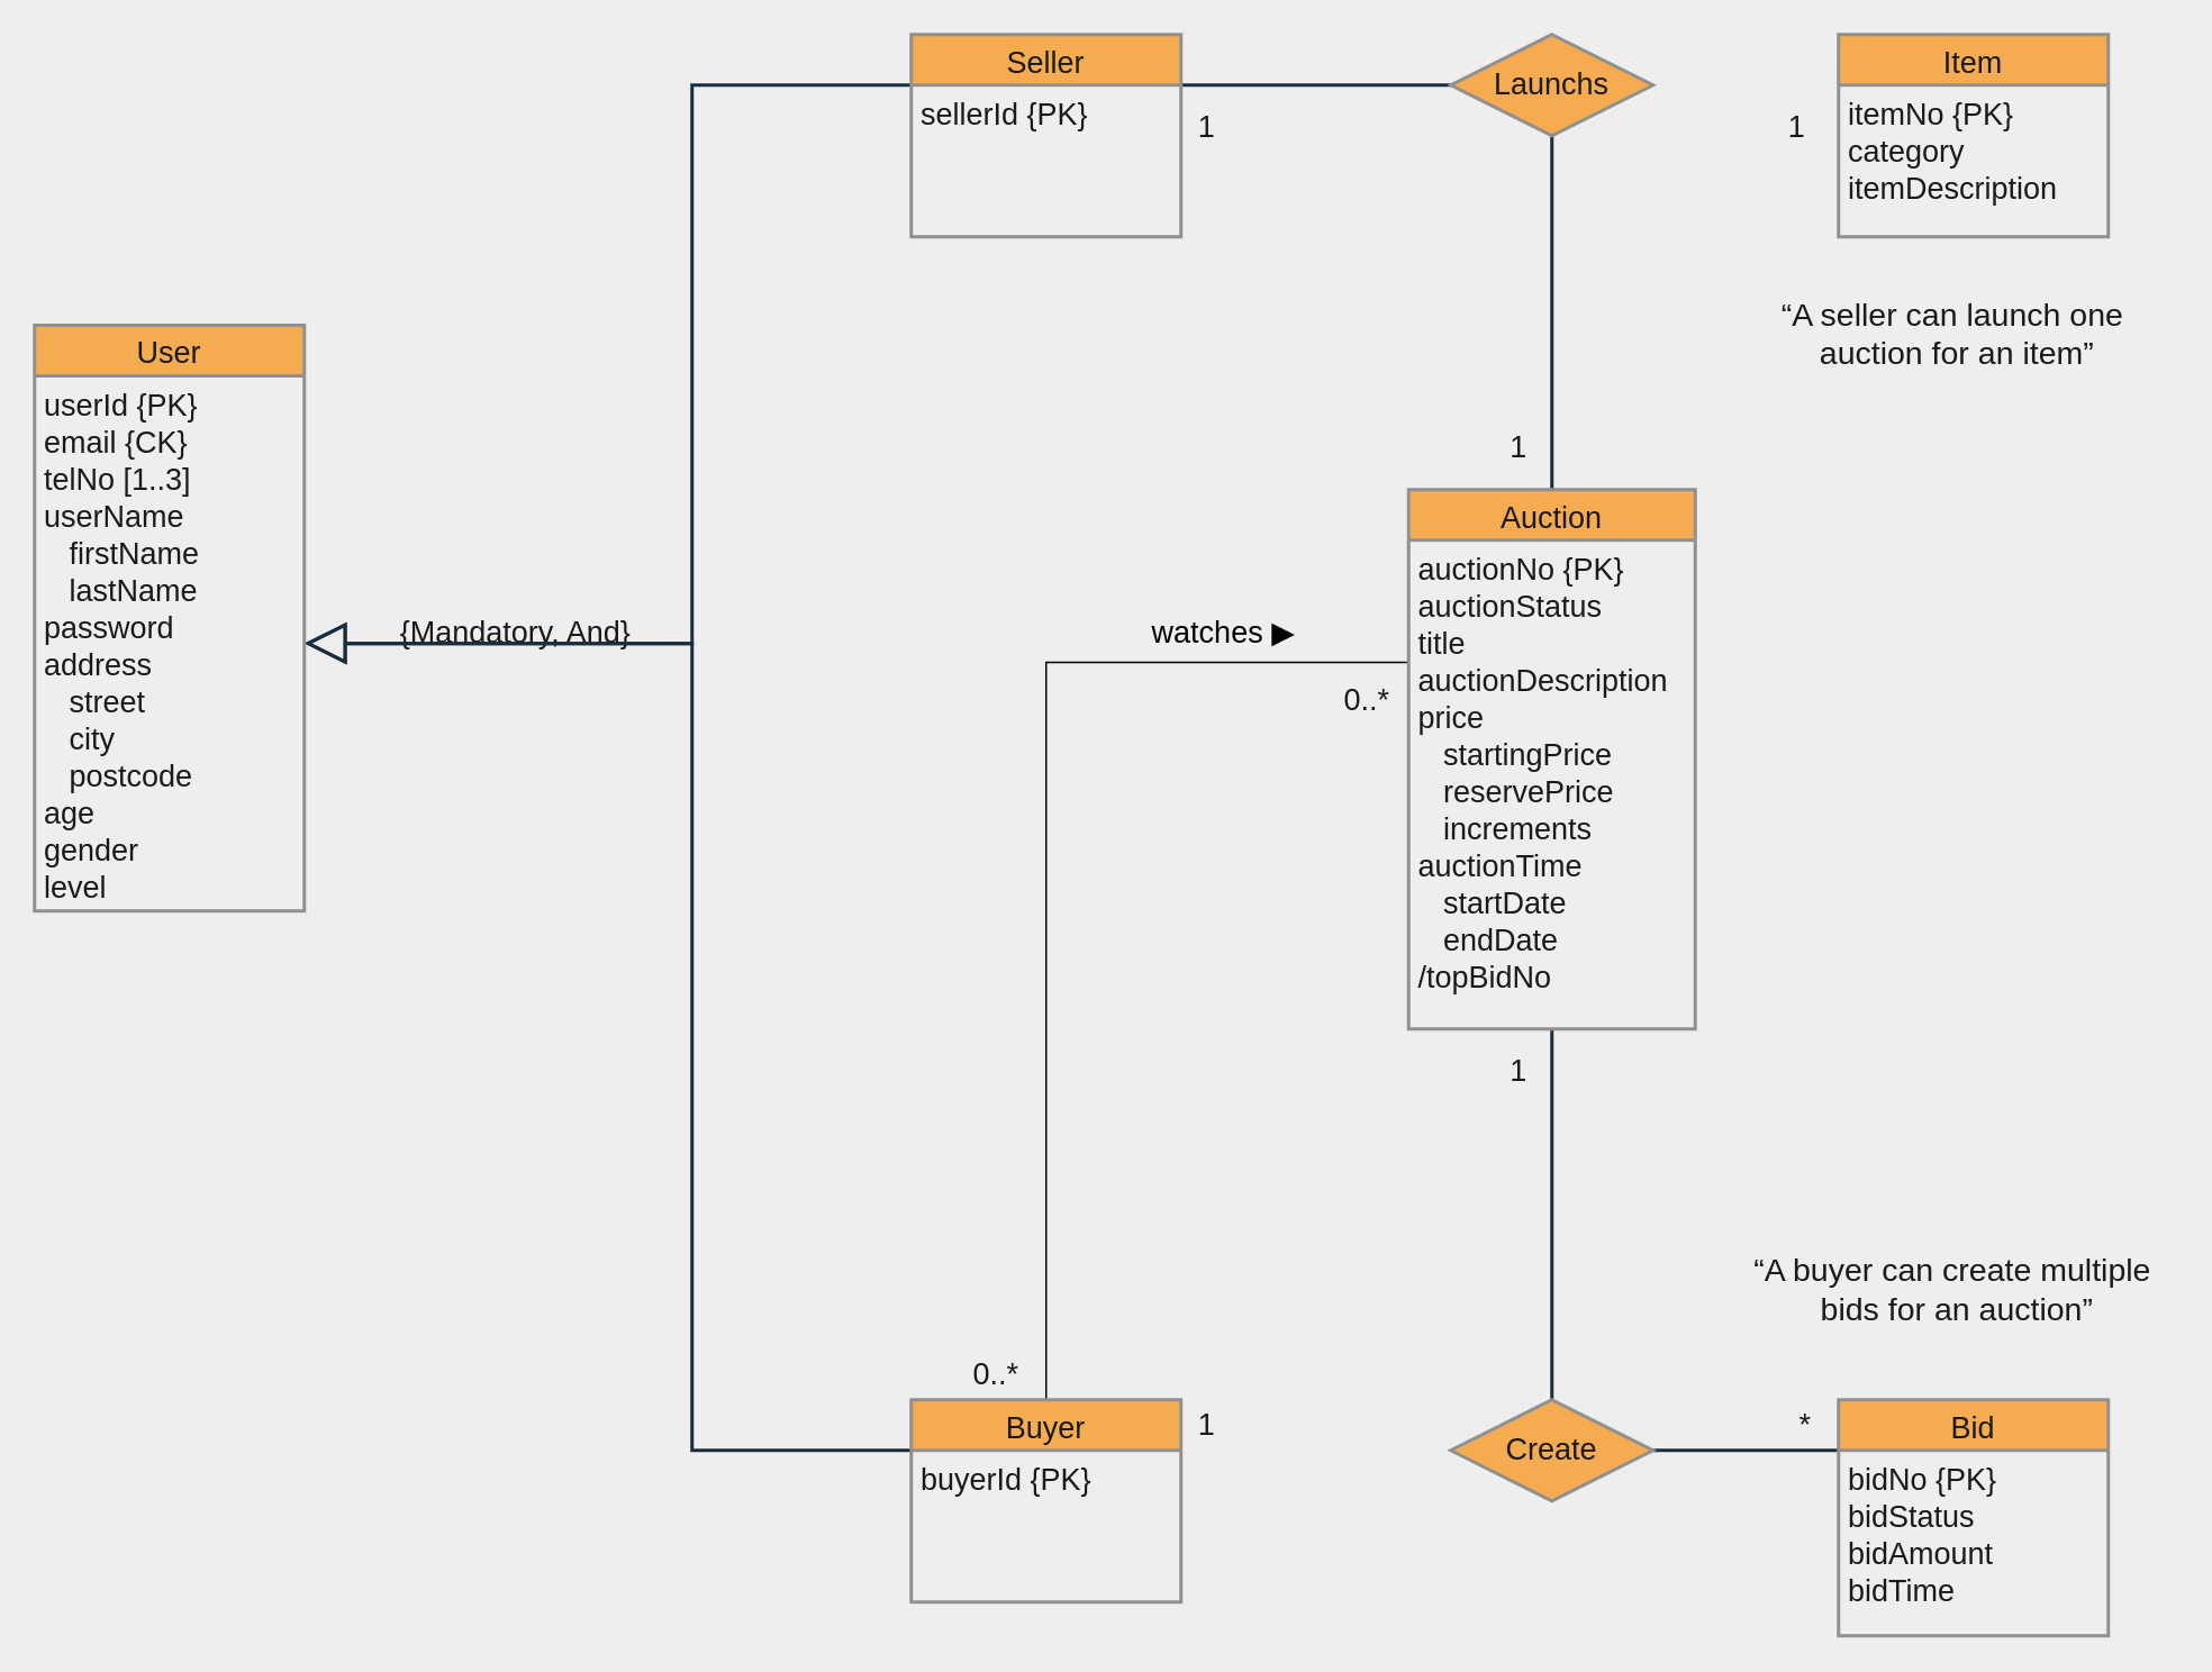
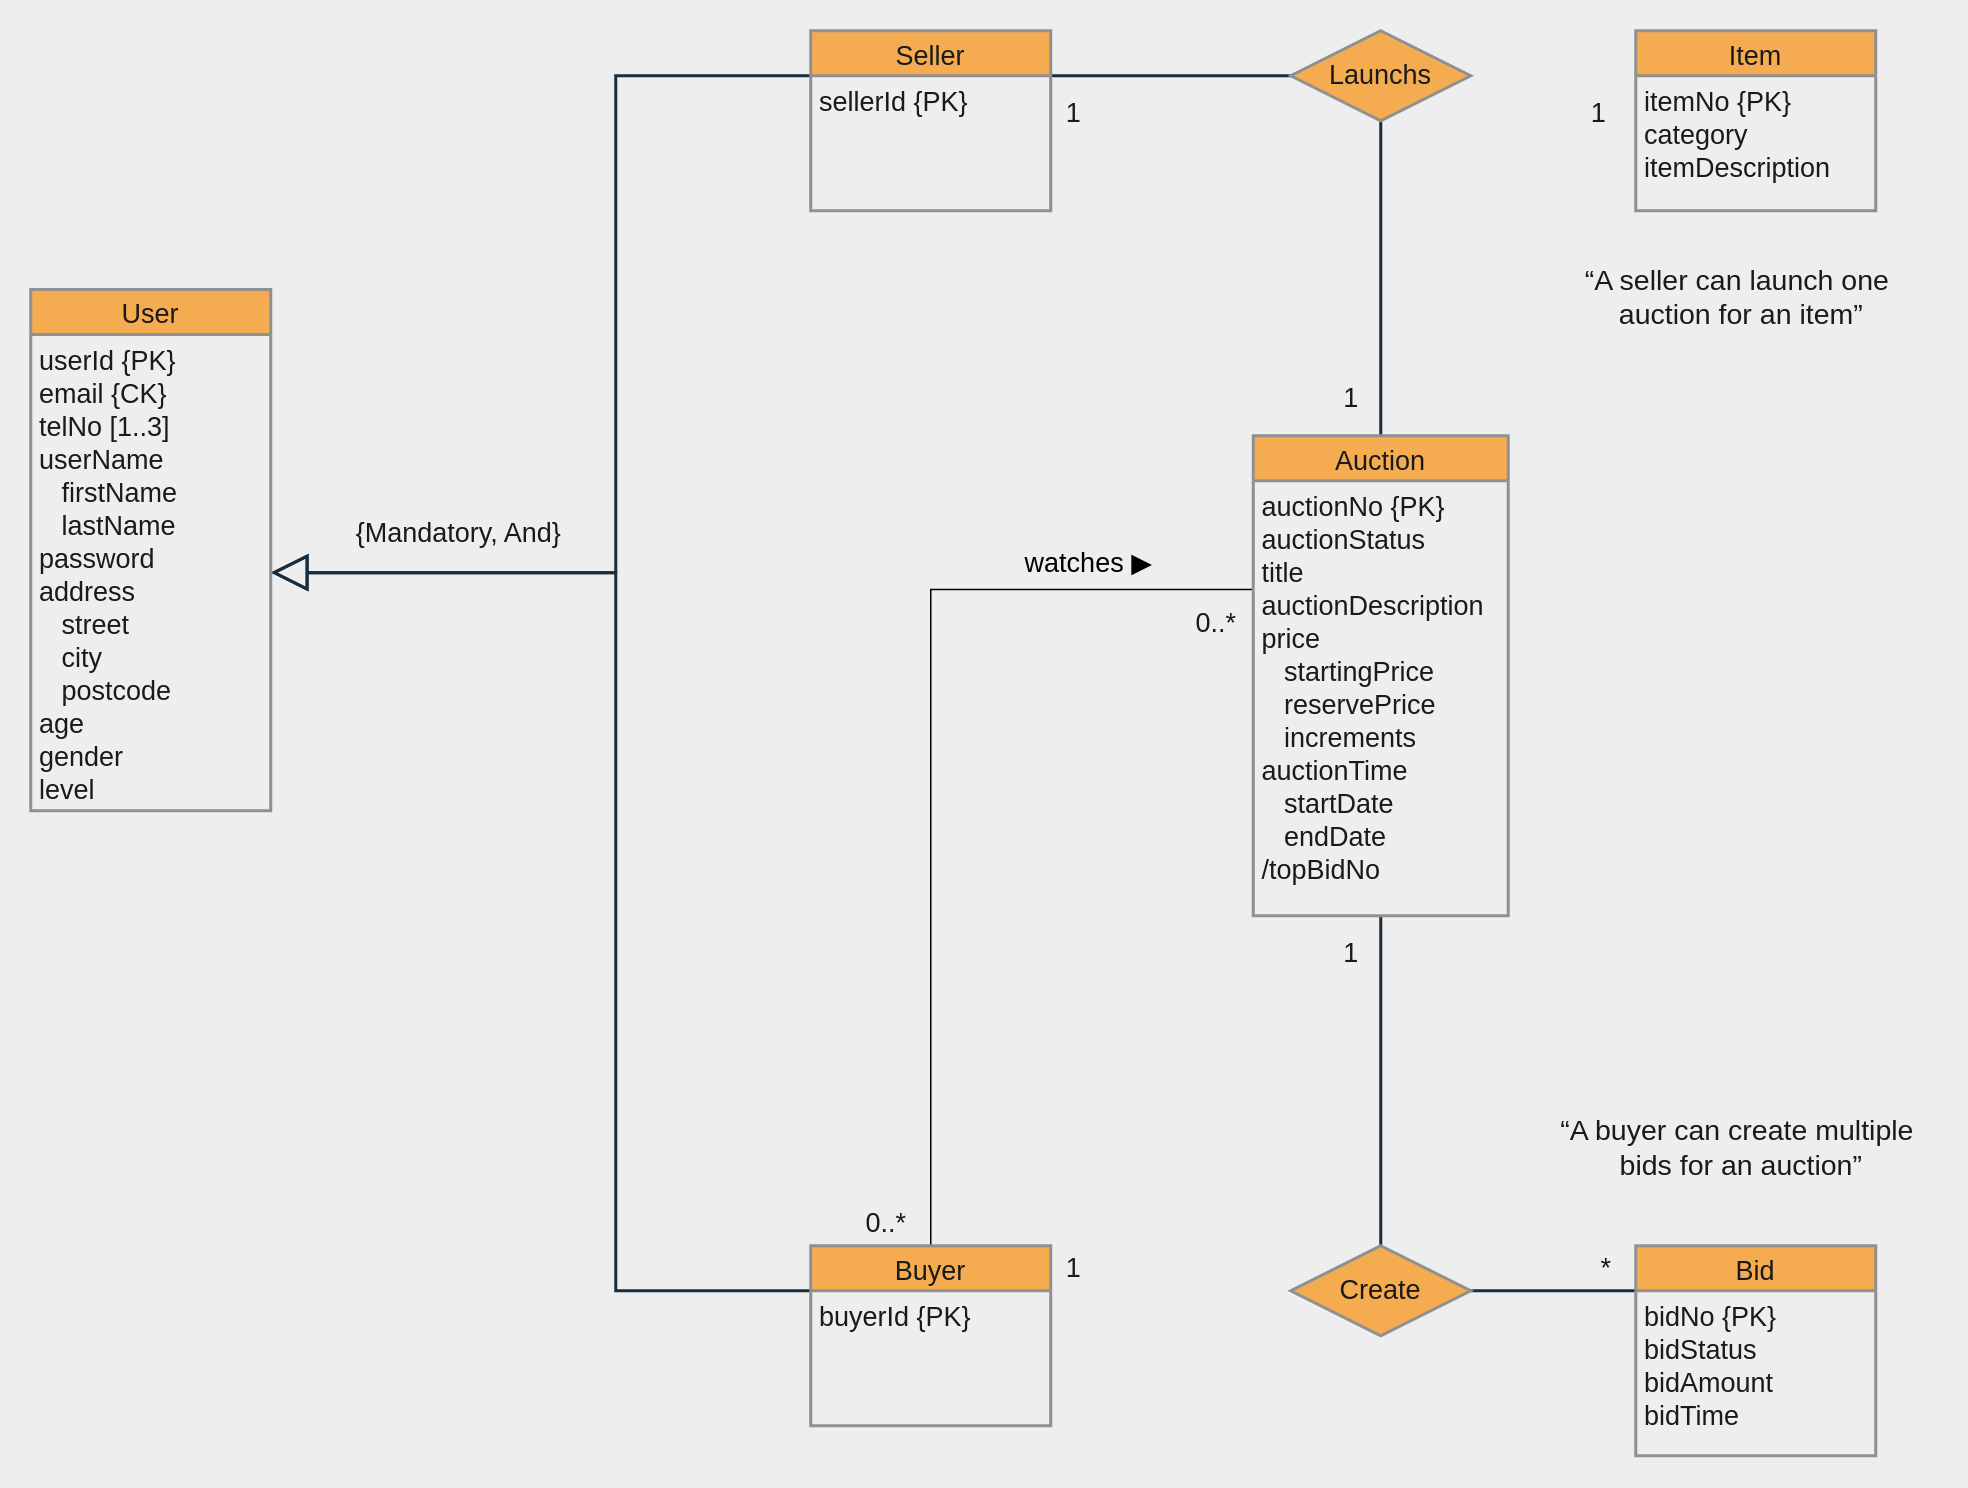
- <mxCell id="2" value="{Mandatory, And}" style="text;html=1;align=center;verticalAlign=middle;resizable=0;points=[];autosize=1;fontSize=18;fontStyle=0;fontColor=#1A1A1A;" parent="1" vertex="1"><mxGeometry x="230" y="360" width="150" height="30" as="geometry" /></mxCell>
+ <mxCell id="2" value="{Mandatory, And}" style="text;html=1;align=center;verticalAlign=middle;resizable=0;points=[];autosize=1;fontSize=18;fontStyle=0;fontColor=#1A1A1A;" parent="1" vertex="1"><mxGeometry x="230" y="340" width="150" height="30" as="geometry" /></mxCell>
